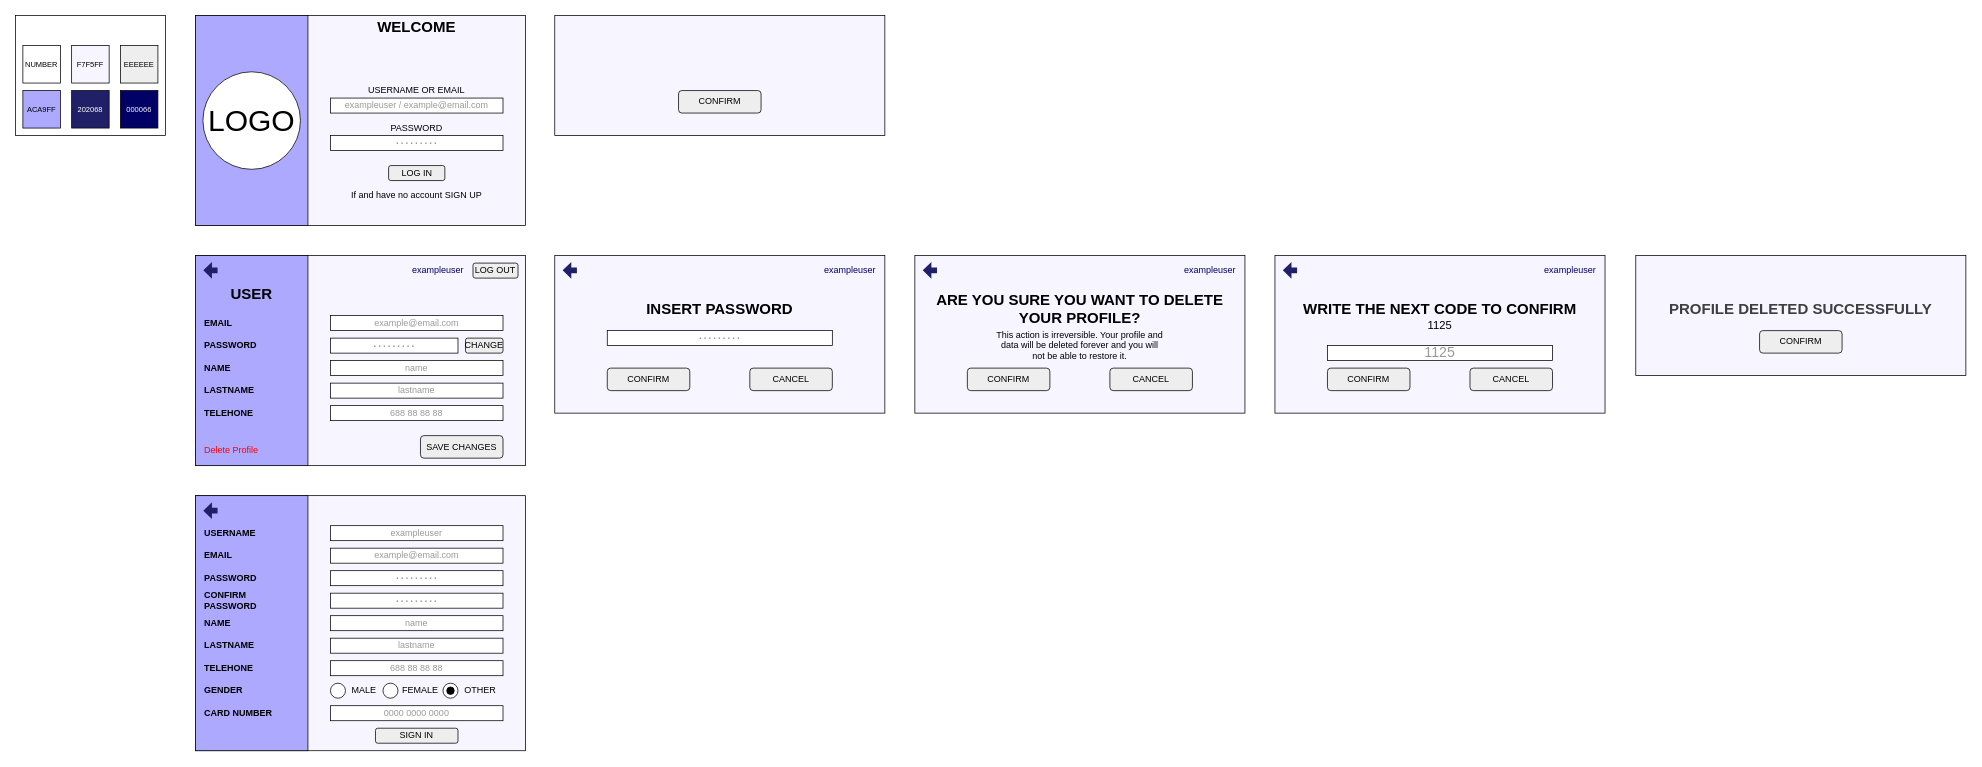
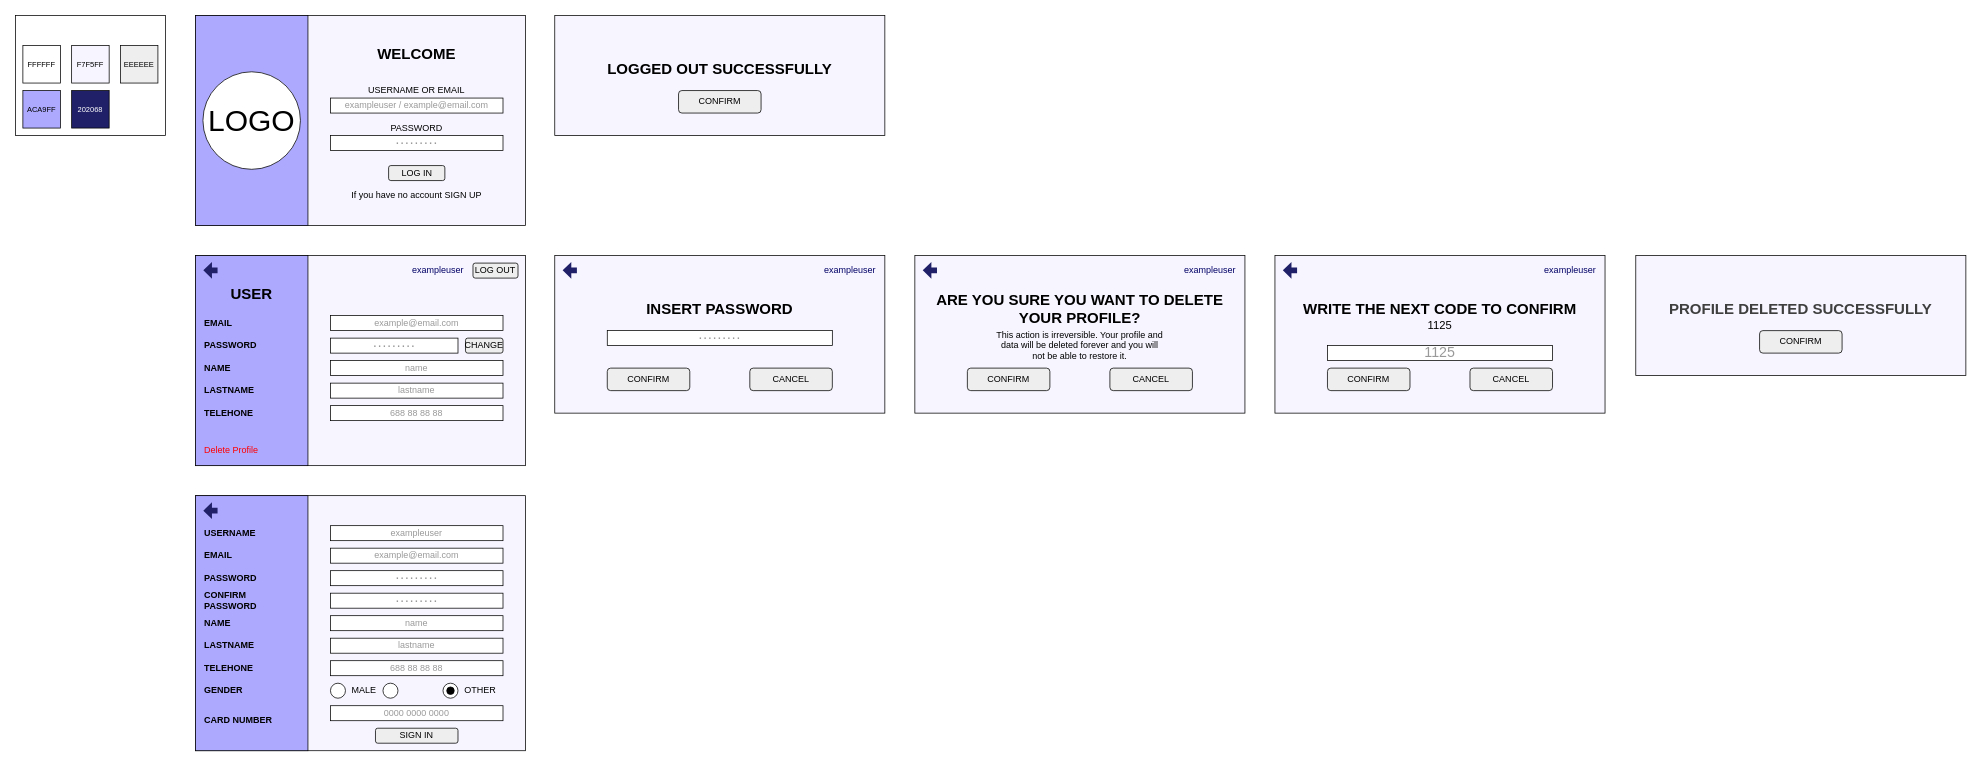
- <mxCell id="44" value="&lt;font style=&quot;font-size: 20px;&quot;&gt;&lt;b&gt;WELCOME&lt;/b&gt;&lt;/font&gt;" style="text;html=1;align=center;verticalAlign=middle;whiteSpace=wrap;rounded=0;fontColor=#000000;" parent="1" vertex="1"><mxGeometry x="440" y="25" width="230" height="20" as="geometry" /></mxCell>
+ <mxCell id="44" value="&lt;font style=&quot;font-size: 20px;&quot;&gt;&lt;b&gt;WELCOME&lt;/b&gt;&lt;/font&gt;" style="text;html=1;align=center;verticalAlign=middle;whiteSpace=wrap;rounded=0;fontColor=#000000;" parent="1" vertex="1"><mxGeometry x="440" y="60" width="230" height="20" as="geometry" /></mxCell>
- <mxCell id="89" value="NUMBER" style="rounded=0;whiteSpace=wrap;html=1;fillColor=#FFFFFF;fontSize=10;fontColor=default;" vertex="1" parent="1"><mxGeometry x="30" y="60" width="50" height="50" as="geometry" /></mxCell>
+ <mxCell id="89" value="FFFFFF" style="rounded=0;whiteSpace=wrap;html=1;fillColor=#FFFFFF;fontSize=10;fontColor=default;" vertex="1" parent="1"><mxGeometry x="30" y="60" width="50" height="50" as="geometry" /></mxCell>
+ <mxCell id="82" value="&lt;font style=&quot;font-size: 20px;&quot;&gt;&lt;b&gt;LOGGED OUT SUCCESSFULLY&lt;/b&gt;&lt;/font&gt;" style="text;html=1;align=center;verticalAlign=middle;whiteSpace=wrap;rounded=0;" parent="1" vertex="1"><mxGeometry x="749" y="80" width="420" height="20" as="geometry" /></mxCell>
- <mxCell id="92" value="&lt;font style=&quot;color: rgb(255, 255, 255);&quot;&gt;000066&lt;/font&gt;" style="rounded=0;whiteSpace=wrap;html=1;fontSize=10;fontColor=default;fillColor=#000066;" vertex="1" parent="1"><mxGeometry x="160" y="120" width="50" height="50" as="geometry" /></mxCell>
- <mxCell id="10" value="If and have no account SIGN UP" style="text;html=1;align=center;verticalAlign=middle;whiteSpace=wrap;rounded=0;" parent="1" vertex="1"><mxGeometry x="410" y="250" width="290" height="20" as="geometry" /></mxCell>
+ <mxCell id="10" value="If you have no account SIGN UP" style="text;html=1;align=center;verticalAlign=middle;whiteSpace=wrap;rounded=0;" parent="1" vertex="1"><mxGeometry x="410" y="250" width="290" height="20" as="geometry" /></mxCell>
- <mxCell id="26" value="SAVE CHANGES" style="rounded=1;whiteSpace=wrap;html=1;fillColor=#EEEEEE;" parent="1" vertex="1"><mxGeometry x="560" y="580" width="110" height="30" as="geometry" /></mxCell>
- <mxCell id="55" value="FEMALE" style="text;html=1;align=center;verticalAlign=middle;whiteSpace=wrap;rounded=0;" parent="1" vertex="1"><mxGeometry x="530" y="910" width="60" height="20" as="geometry" /></mxCell>
- <mxCell id="50" value="&lt;span style=&quot;color: rgb(0, 0, 0);&quot;&gt;CARD NUMBER&lt;/span&gt;" style="text;html=1;align=left;verticalAlign=middle;whiteSpace=wrap;rounded=0;fontStyle=1" parent="1" vertex="1"><mxGeometry x="270" y="940" width="130" height="20" as="geometry" /></mxCell>
+ <mxCell id="50" value="&lt;span style=&quot;color: rgb(0, 0, 0);&quot;&gt;CARD NUMBER&lt;/span&gt;" style="text;html=1;align=left;verticalAlign=middle;whiteSpace=wrap;rounded=0;fontStyle=1" parent="1" vertex="1"><mxGeometry x="270" y="950" width="130" height="20" as="geometry" /></mxCell>
